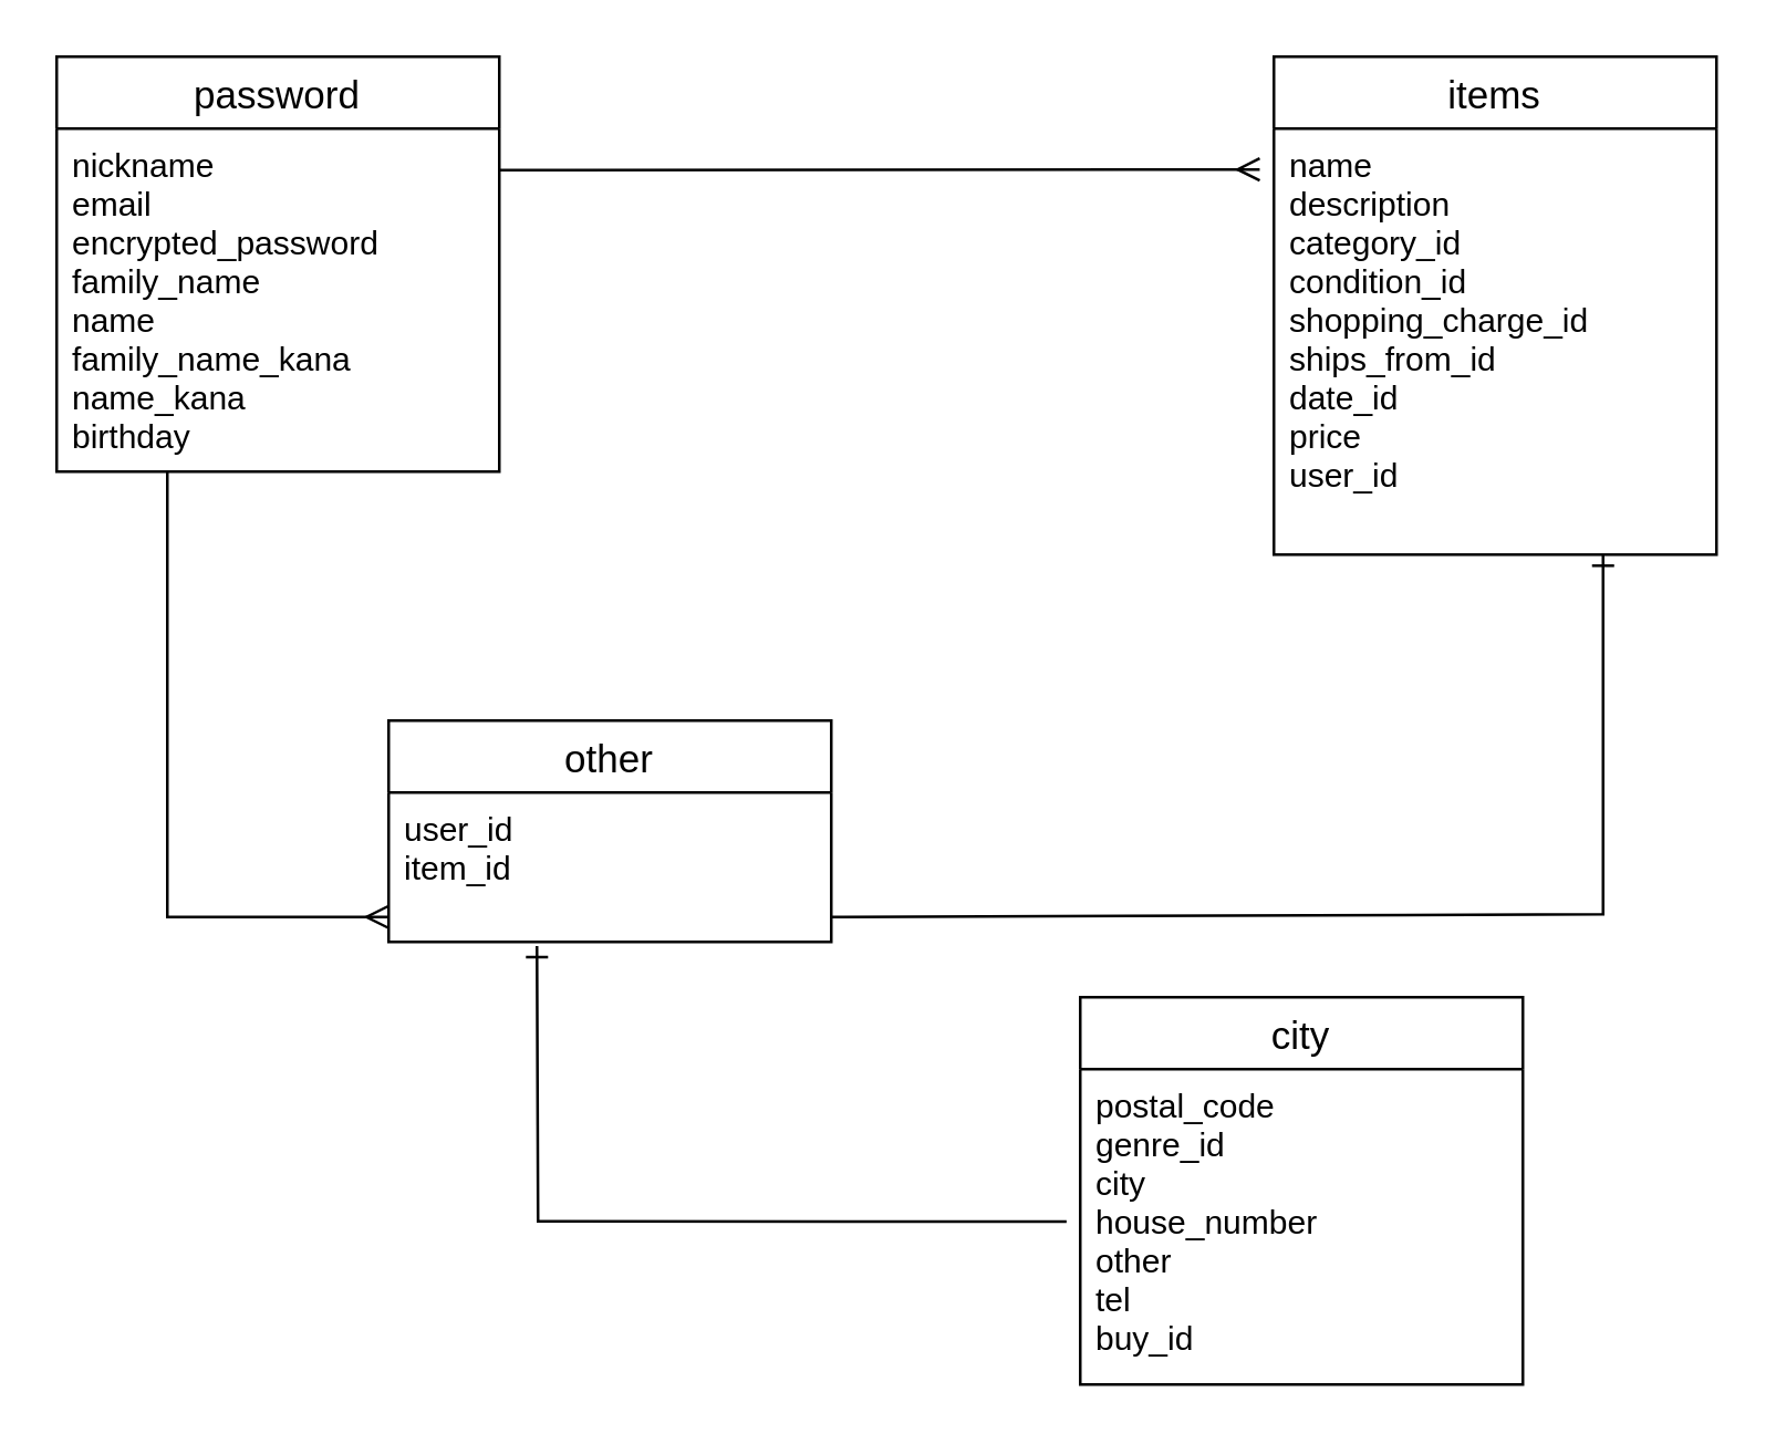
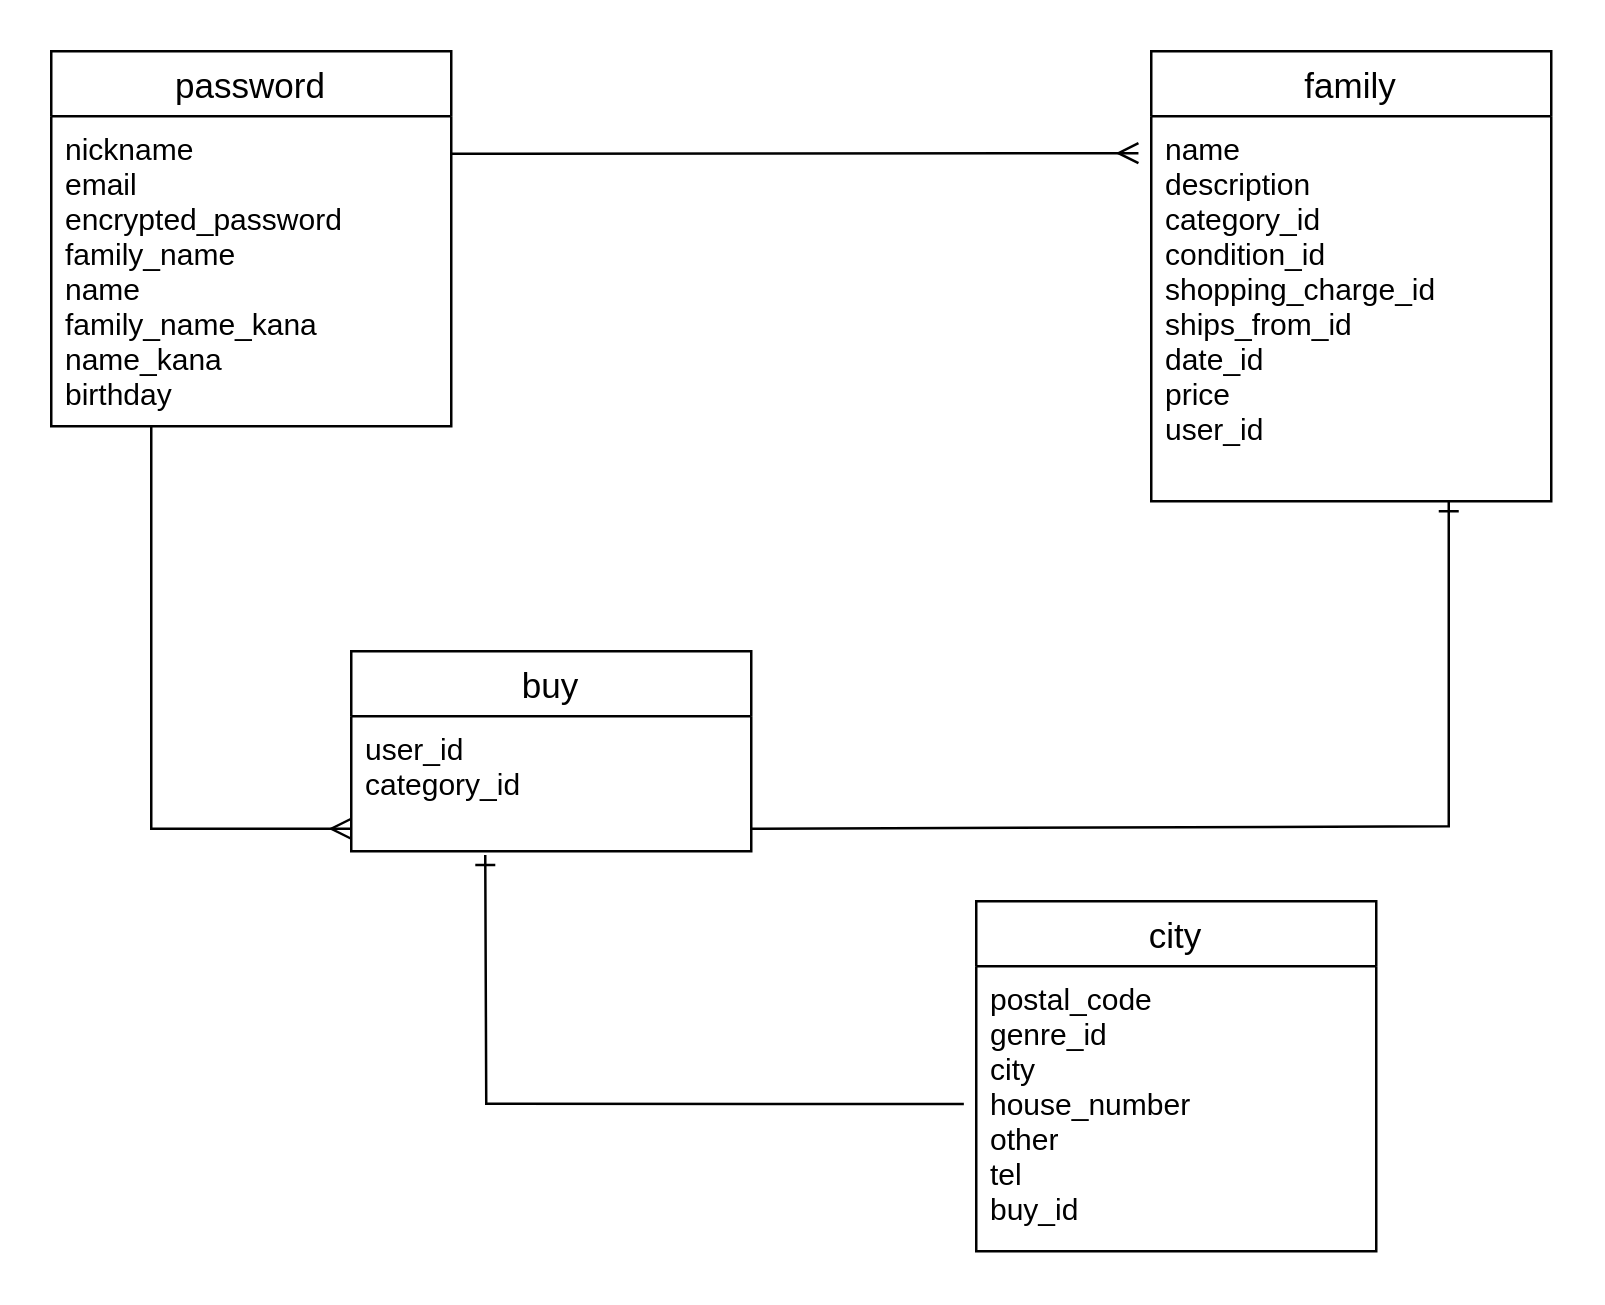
- <mxCell id="4" value="items" style="swimlane;fontStyle=0;childLayout=stackLayout;horizontal=1;startSize=26;horizontalStack=0;resizeParent=1;resizeParentMax=0;resizeLast=0;collapsible=1;marginBottom=0;align=center;fontSize=14;" vertex="1" parent="1"><mxGeometry x="460" y="20" width="160" height="180" as="geometry" /></mxCell>
+ <mxCell id="4" value="family" style="swimlane;fontStyle=0;childLayout=stackLayout;horizontal=1;startSize=26;horizontalStack=0;resizeParent=1;resizeParentMax=0;resizeLast=0;collapsible=1;marginBottom=0;align=center;fontSize=14;" vertex="1" parent="1"><mxGeometry x="460" y="20" width="160" height="180" as="geometry" /></mxCell>
- <mxCell id="6" value="other" style="swimlane;fontStyle=0;childLayout=stackLayout;horizontal=1;startSize=26;horizontalStack=0;resizeParent=1;resizeParentMax=0;resizeLast=0;collapsible=1;marginBottom=0;align=center;fontSize=14;" vertex="1" parent="1"><mxGeometry x="140" y="260" width="160" height="80" as="geometry" /></mxCell>
+ <mxCell id="6" value="buy" style="swimlane;fontStyle=0;childLayout=stackLayout;horizontal=1;startSize=26;horizontalStack=0;resizeParent=1;resizeParentMax=0;resizeLast=0;collapsible=1;marginBottom=0;align=center;fontSize=14;" vertex="1" parent="1"><mxGeometry x="140" y="260" width="160" height="80" as="geometry" /></mxCell>
- <mxCell id="7" value="user_id&#10;item_id" style="text;strokeColor=none;fillColor=none;spacingLeft=4;spacingRight=4;overflow=hidden;rotatable=0;points=[[0,0.5],[1,0.5]];portConstraint=eastwest;fontSize=12;" vertex="1" parent="6"><mxGeometry y="26" width="160" height="54" as="geometry" /></mxCell>
+ <mxCell id="7" value="user_id&#10;category_id" style="text;strokeColor=none;fillColor=none;spacingLeft=4;spacingRight=4;overflow=hidden;rotatable=0;points=[[0,0.5],[1,0.5]];portConstraint=eastwest;fontSize=12;" vertex="1" parent="6"><mxGeometry y="26" width="160" height="54" as="geometry" /></mxCell>
